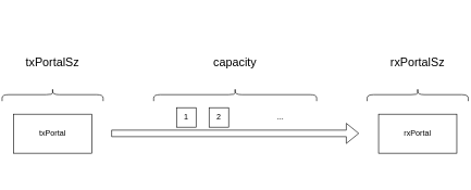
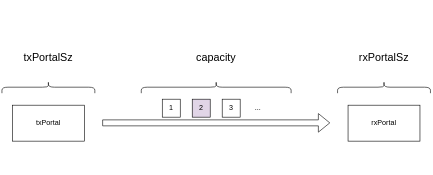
- <mxCell id="6" value="2" style="rounded=0;whiteSpace=wrap;html=1;" parent="1" vertex="1"><mxGeometry x="320" y="165" width="30" height="30" as="geometry" /></mxCell>
+ <mxCell id="6" value="2" style="rounded=0;whiteSpace=wrap;html=1;fillColor=#e1d5e7;" parent="1" vertex="1"><mxGeometry x="320" y="165" width="30" height="30" as="geometry" /></mxCell>
+ <mxCell id="7" value="3" style="rounded=0;whiteSpace=wrap;html=1;" parent="1" vertex="1"><mxGeometry x="370" y="165" width="30" height="30" as="geometry" /></mxCell>
